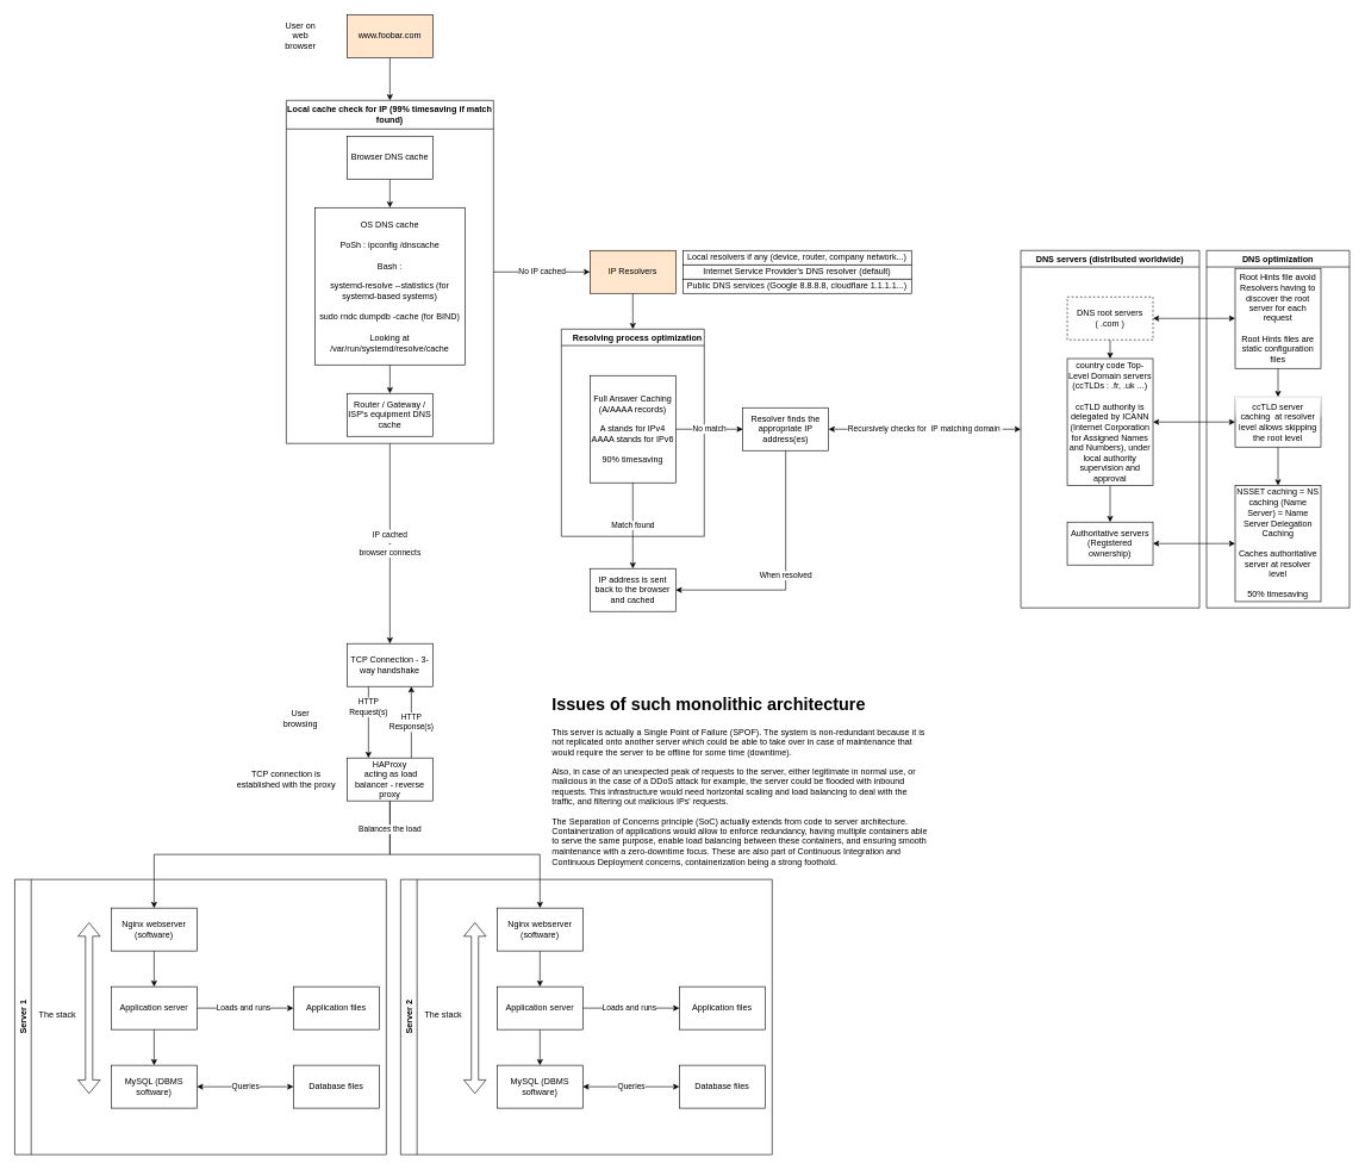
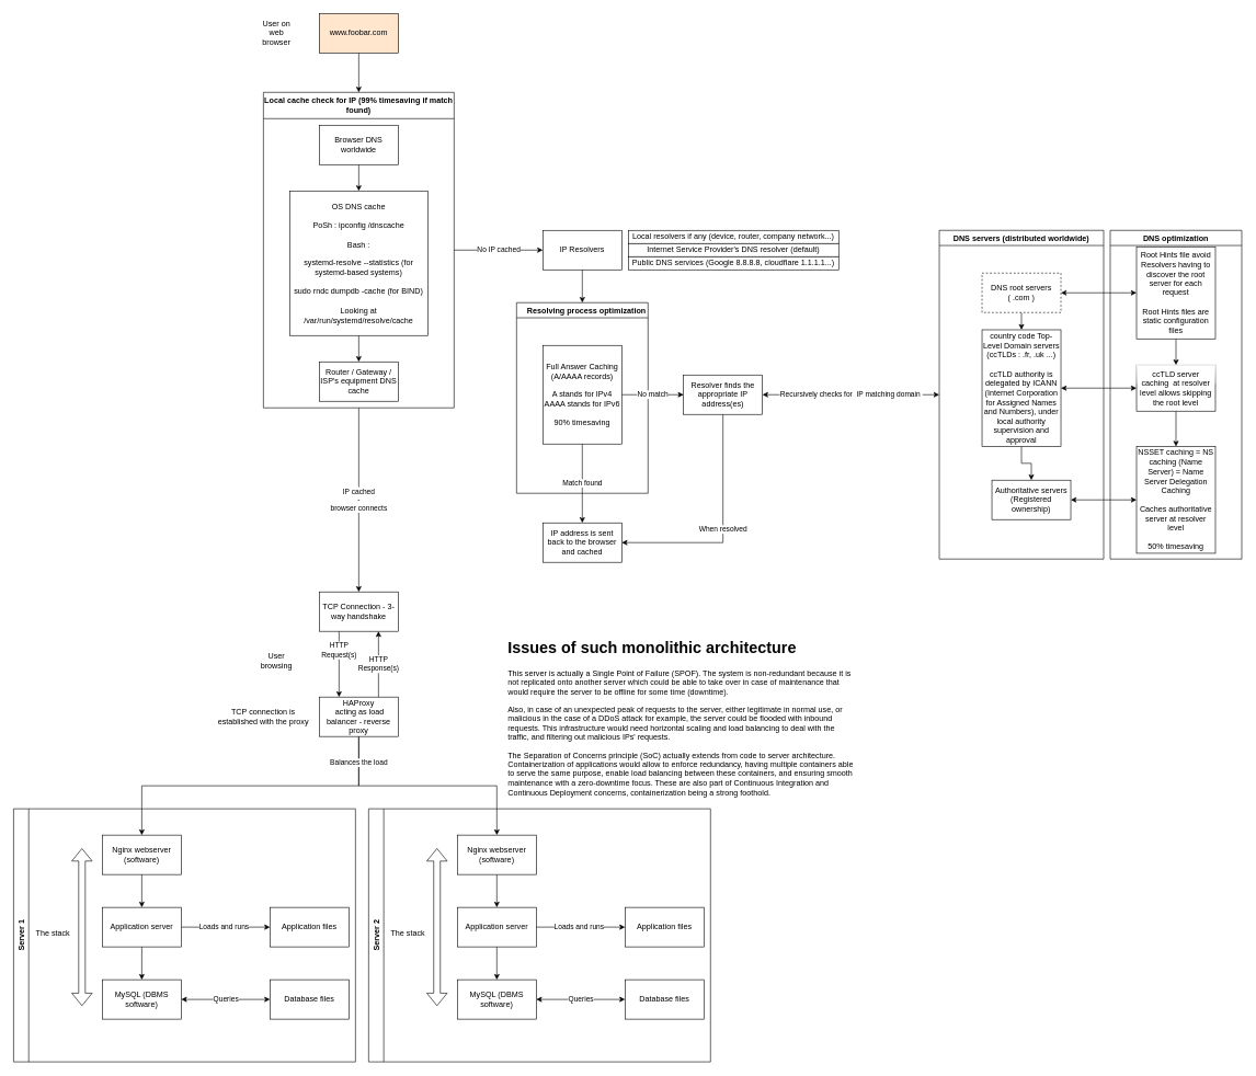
- <mxCell id="21" value="Browser DNS cache" style="rounded=0;whiteSpace=wrap;html=1;" parent="19" vertex="1"><mxGeometry x="85" y="50" width="120" height="60" as="geometry" /></mxCell>
+ <mxCell id="21" value="Browser DNS worldwide" style="rounded=0;whiteSpace=wrap;html=1;" parent="19" vertex="1"><mxGeometry x="85" y="50" width="120" height="60" as="geometry" /></mxCell>
- <mxCell id="31" value="IP Resolvers" style="rounded=0;whiteSpace=wrap;html=1;fillColor=#ffe6cc;" parent="30" vertex="1"><mxGeometry x="40" width="120" height="60" as="geometry" /></mxCell>
+ <mxCell id="31" value="IP Resolvers" style="rounded=0;whiteSpace=wrap;html=1;" parent="30" vertex="1"><mxGeometry x="40" width="120" height="60" as="geometry" /></mxCell>
- <mxCell id="39" value="&lt;div&gt;Authoritative servers&lt;br&gt;(Registered ownership)&lt;/div&gt;" style="rounded=0;whiteSpace=wrap;html=1;" parent="34" vertex="1"><mxGeometry x="65" y="380" width="120" height="60" as="geometry" /></mxCell>
+ <mxCell id="39" value="&lt;div&gt;Authoritative servers&lt;br&gt;(Registered ownership)&lt;/div&gt;" style="rounded=0;whiteSpace=wrap;html=1;" parent="34" vertex="1"><mxGeometry x="80" y="380" width="120" height="60" as="geometry" /></mxCell>
